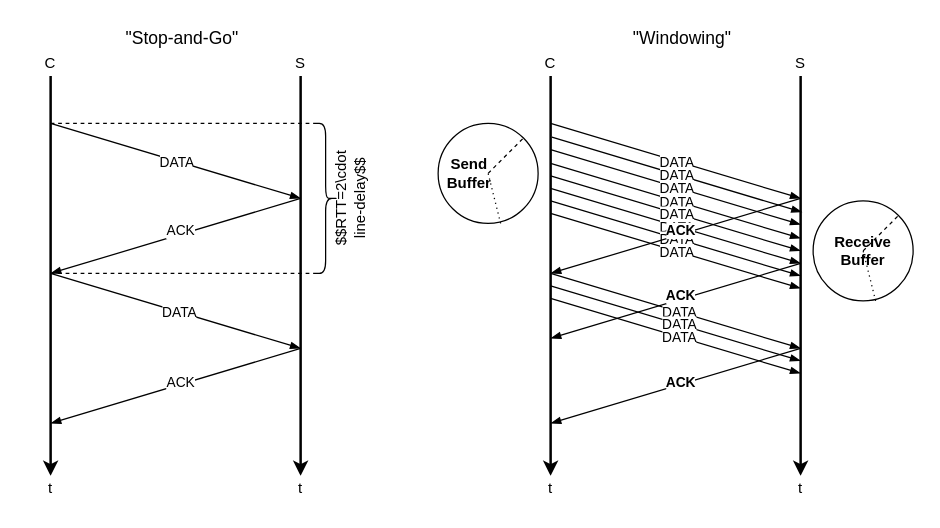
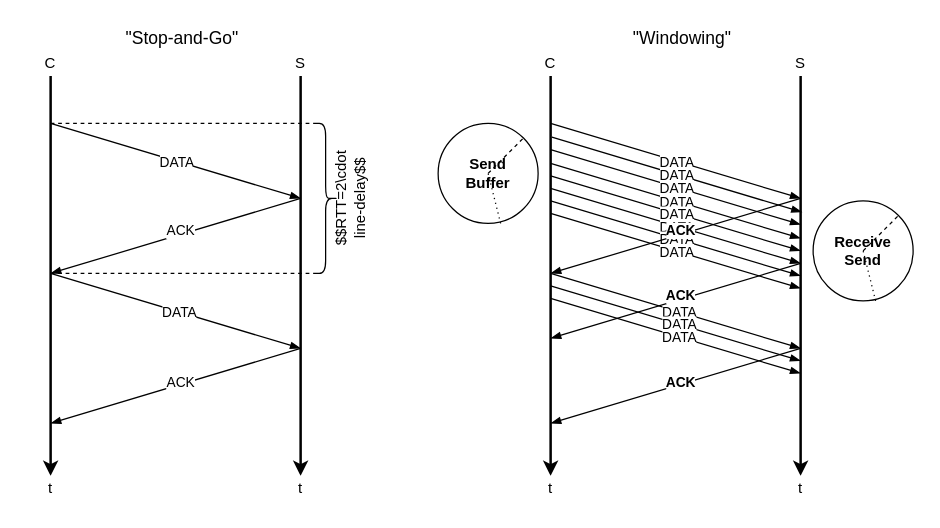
- <mxCell id="71" value="Send&lt;br&gt;Buffer" style="text;html=1;strokeColor=none;fillColor=none;align=center;verticalAlign=middle;whiteSpace=wrap;rounded=0;fontSize=12;fontStyle=1" vertex="1" parent="67"><mxGeometry x="5" y="30" width="40" height="20" as="geometry" /></mxCell>
+ <mxCell id="71" value="Send&lt;br&gt;Buffer" style="text;html=1;strokeColor=none;fillColor=none;align=center;verticalAlign=middle;whiteSpace=wrap;rounded=0;fontSize=12;fontStyle=1" vertex="1" parent="67"><mxGeometry x="20" y="30" width="40" height="20" as="geometry" /></mxCell>
- <mxCell id="65" value="Receive&lt;br&gt;Buffer" style="text;html=1;strokeColor=none;fillColor=none;align=center;verticalAlign=middle;whiteSpace=wrap;rounded=0;fontSize=12;fontStyle=1" vertex="1" parent="61"><mxGeometry x="20" y="30" width="40" height="20" as="geometry" /></mxCell>
+ <mxCell id="65" value="Receive&lt;br&gt;Send" style="text;html=1;strokeColor=none;fillColor=none;align=center;verticalAlign=middle;whiteSpace=wrap;rounded=0;fontSize=12;fontStyle=1" vertex="1" parent="61"><mxGeometry x="20" y="30" width="40" height="20" as="geometry" /></mxCell>
